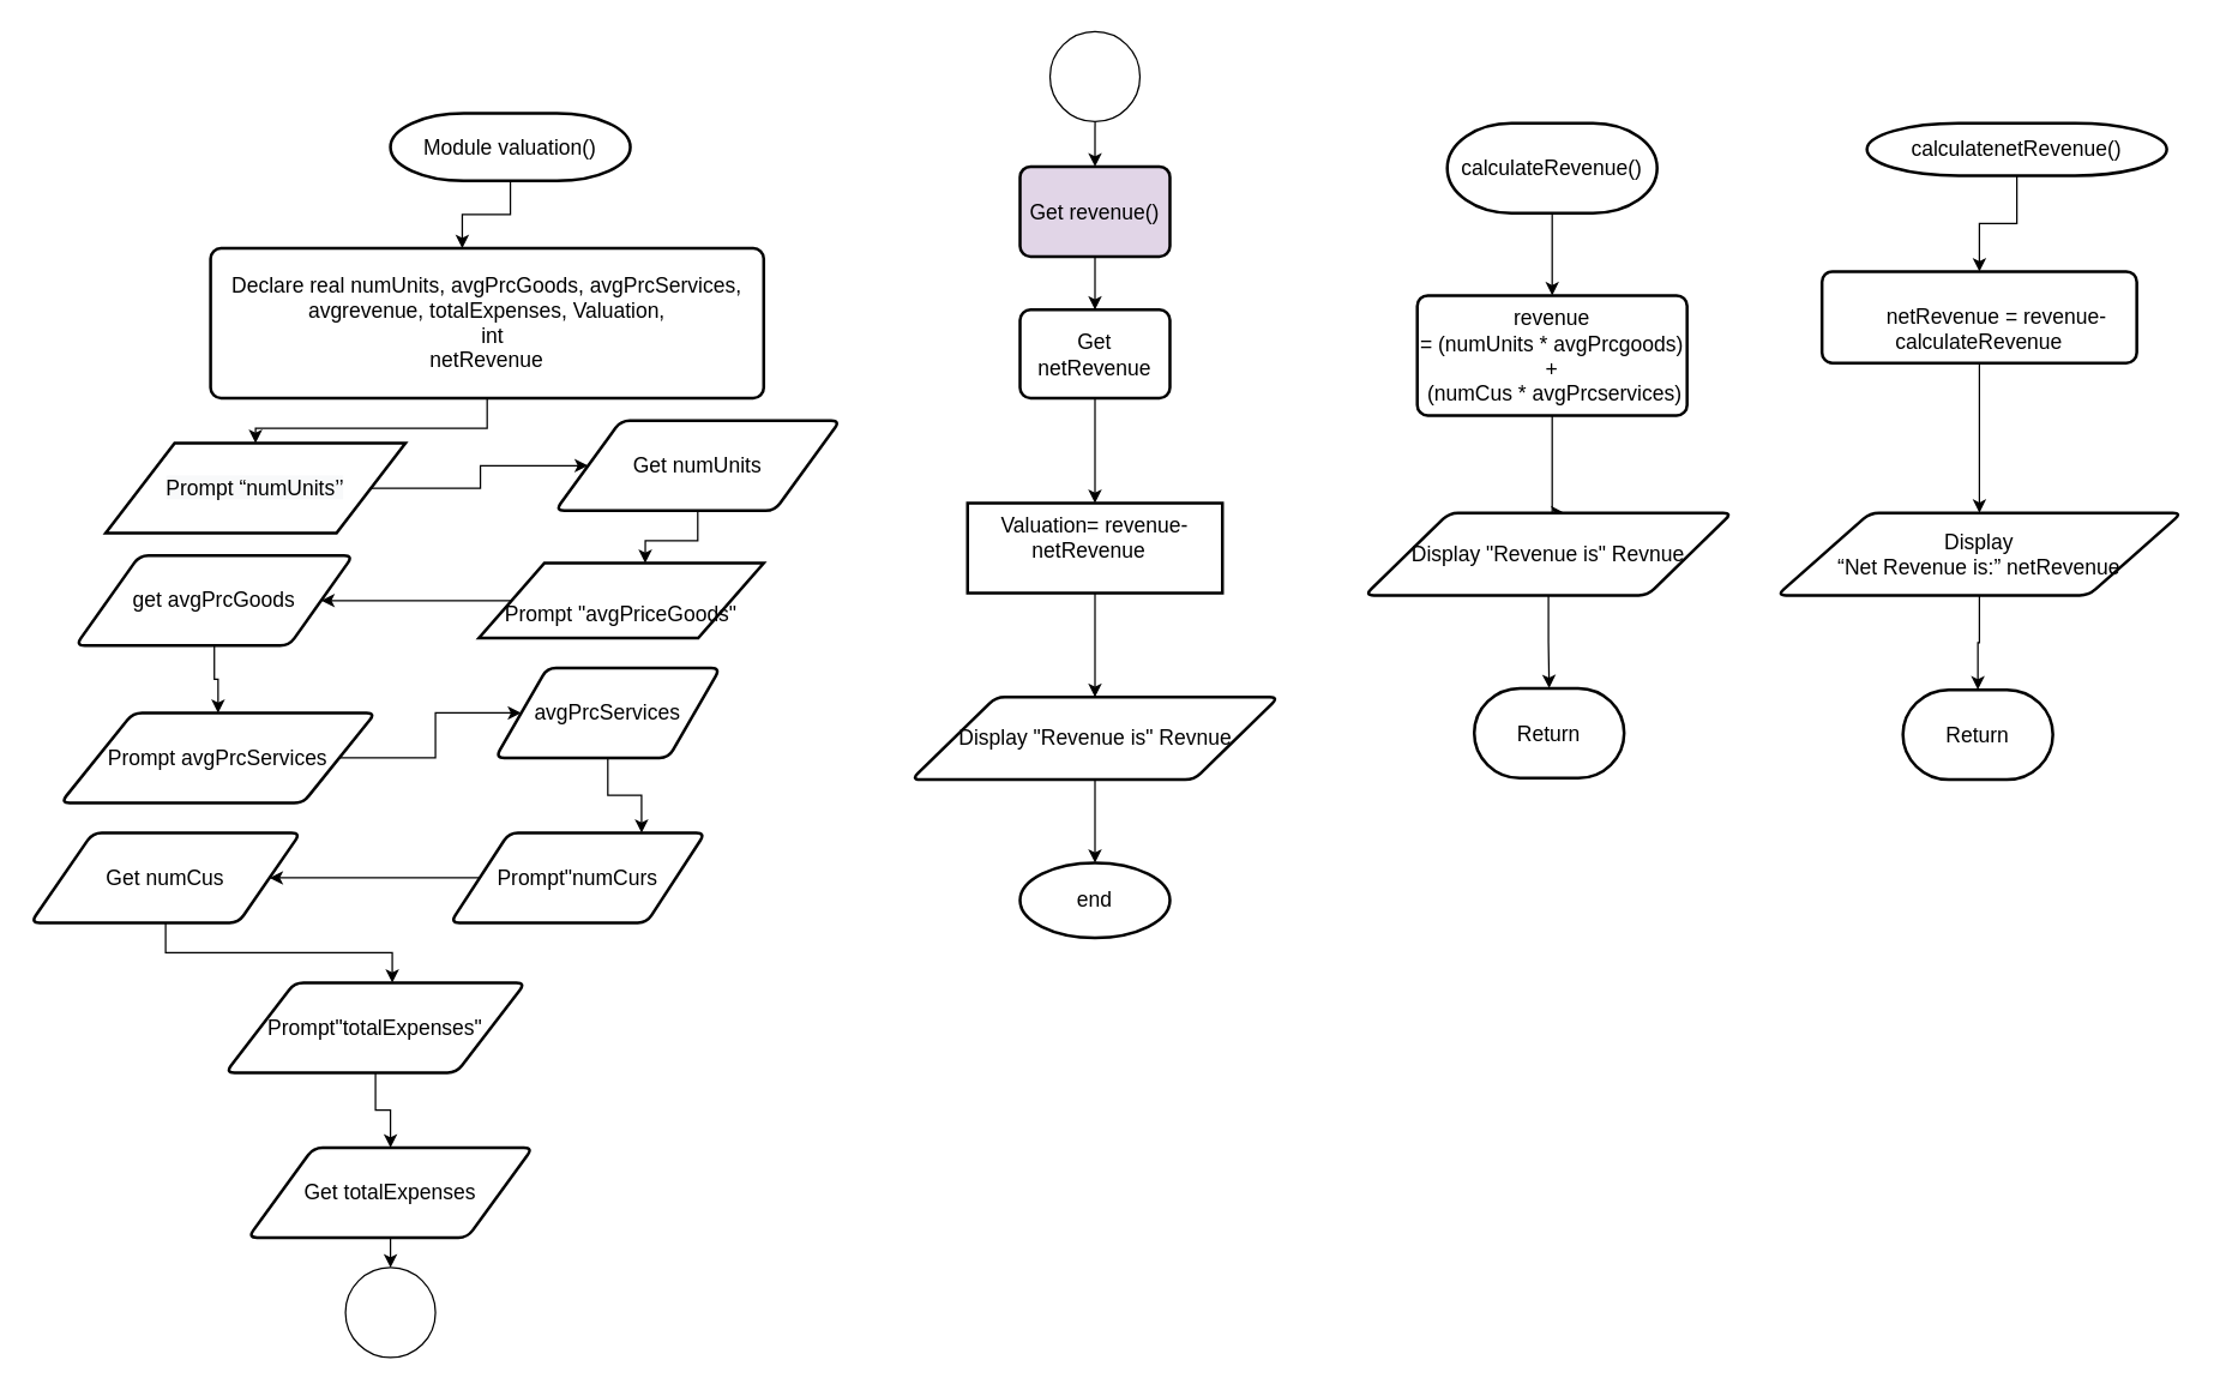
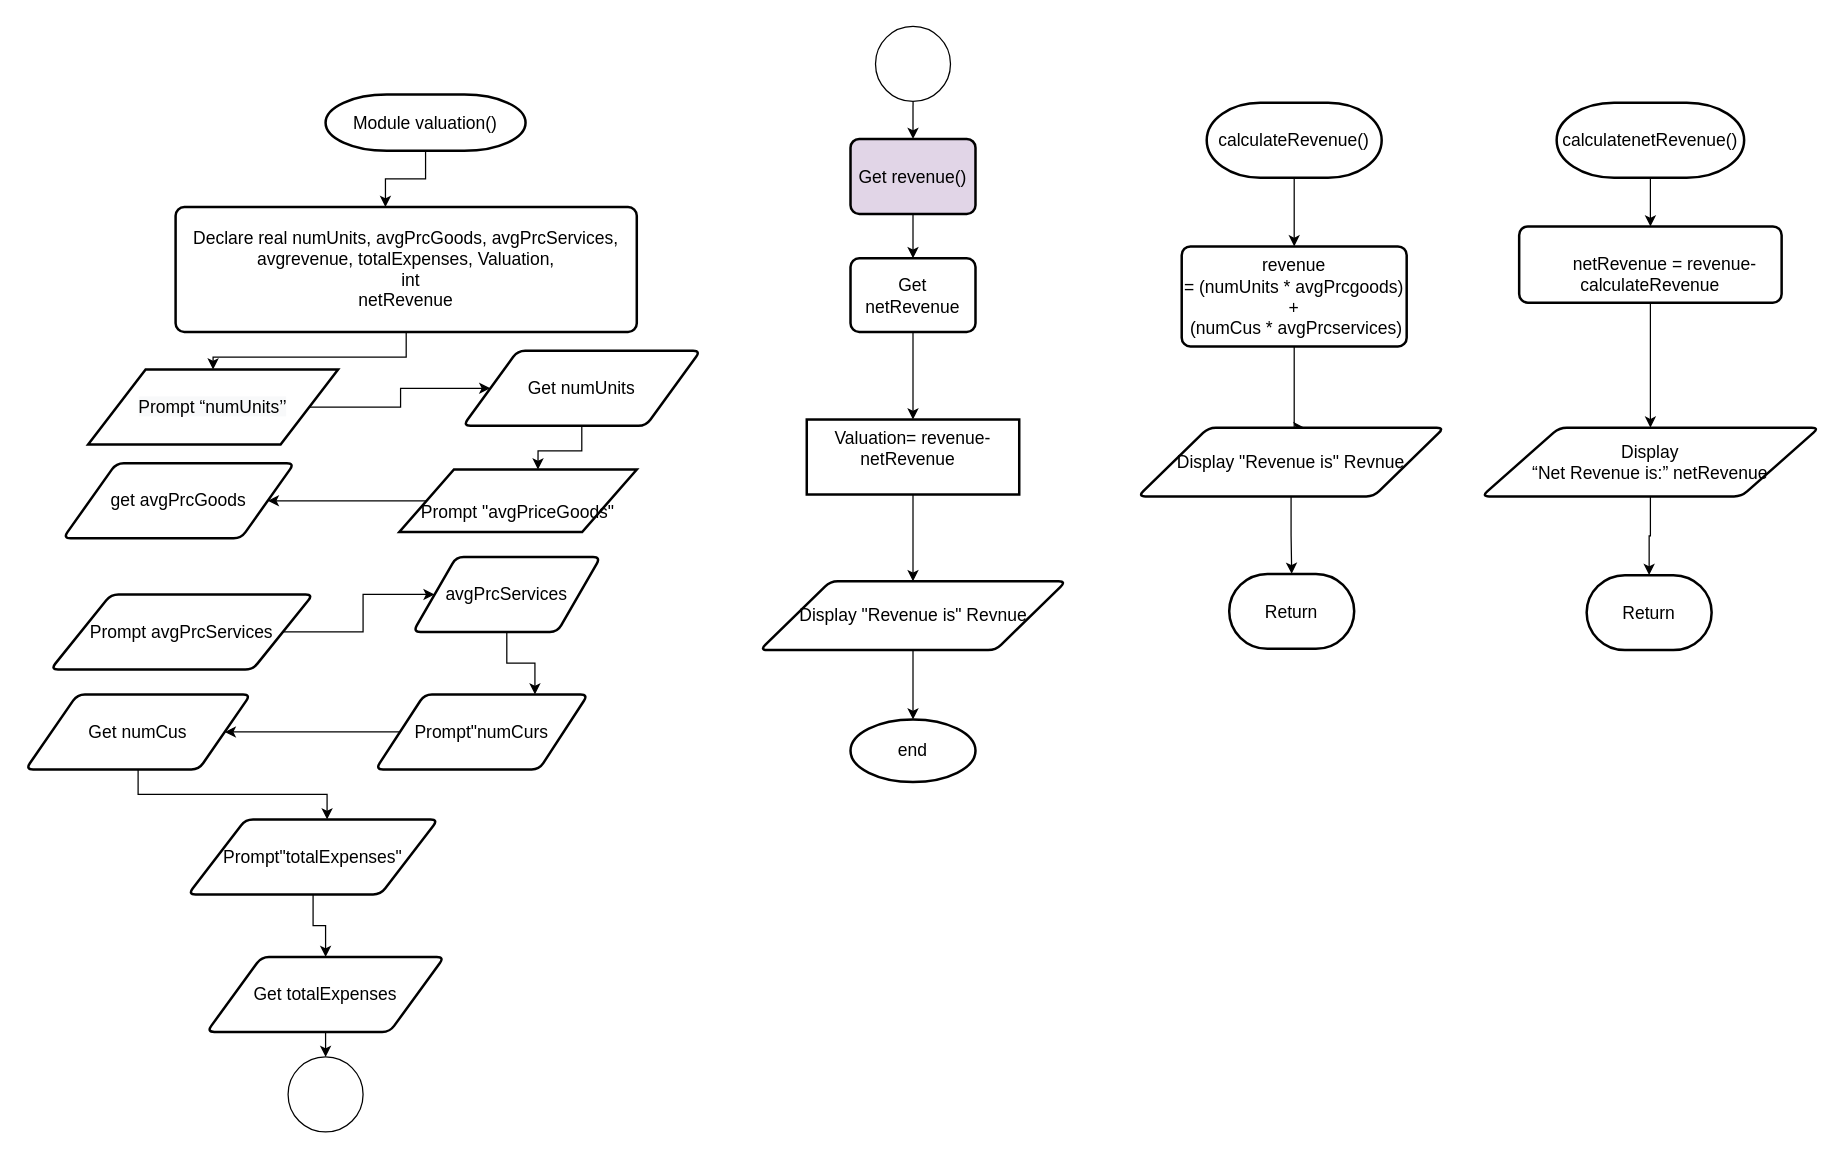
- <mxCell id="36" value="calculatenetRevenue()" style="strokeWidth=2;html=1;shape=mxgraph.flowchart.terminator;whiteSpace=wrap;fontSize=14;" vertex="1" parent="1"><mxGeometry x="1245" y="81.5" width="200" height="35" as="geometry" /></mxCell>
+ <mxCell id="36" value="calculatenetRevenue()" style="strokeWidth=2;html=1;shape=mxgraph.flowchart.terminator;whiteSpace=wrap;fontSize=14;" vertex="1" parent="1"><mxGeometry x="1245" y="81.5" width="150" height="60" as="geometry" /></mxCell>
- <mxCell id="19" style="edgeStyle=orthogonalEdgeStyle;rounded=0;orthogonalLoop=1;jettySize=auto;html=1;exitX=0.5;exitY=1;exitDx=0;exitDy=0;fontSize=14;" edge="1" parent="1" source="20" target="18"><mxGeometry relative="1" as="geometry" /></mxCell>
